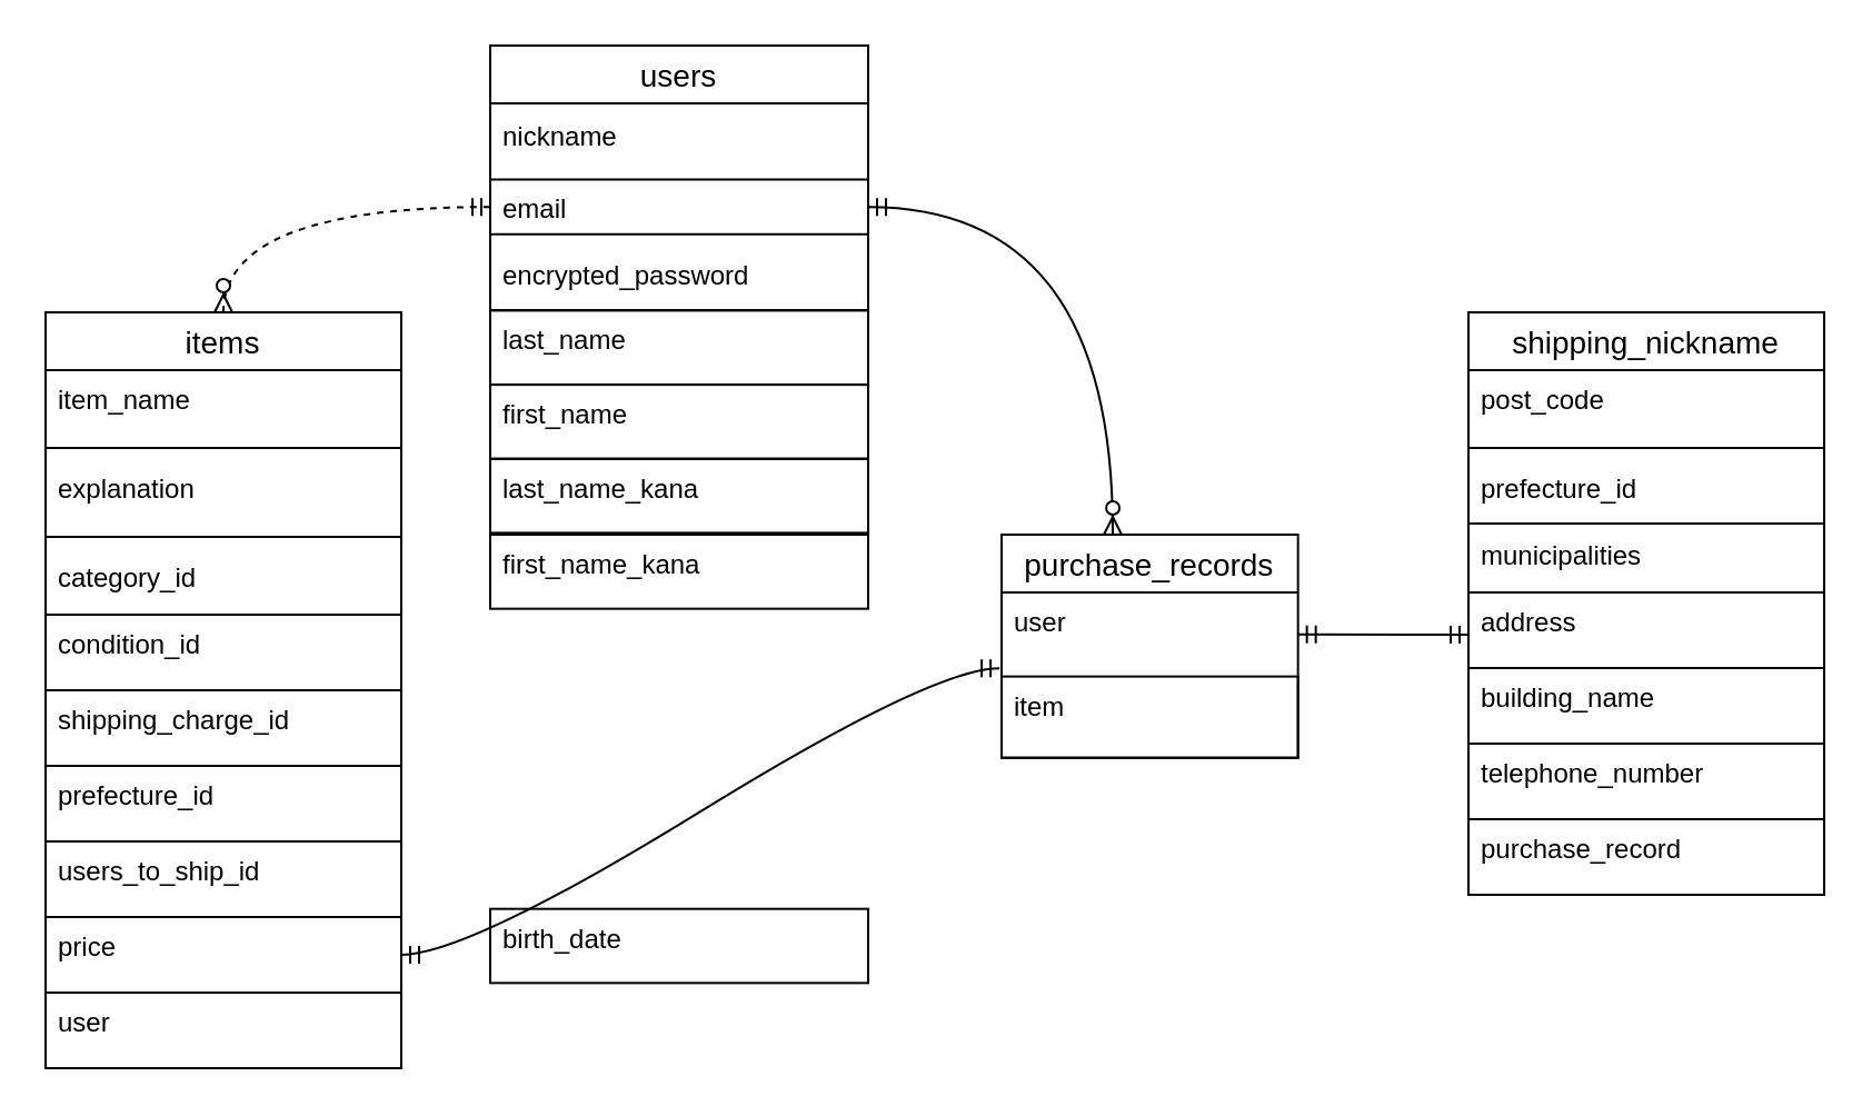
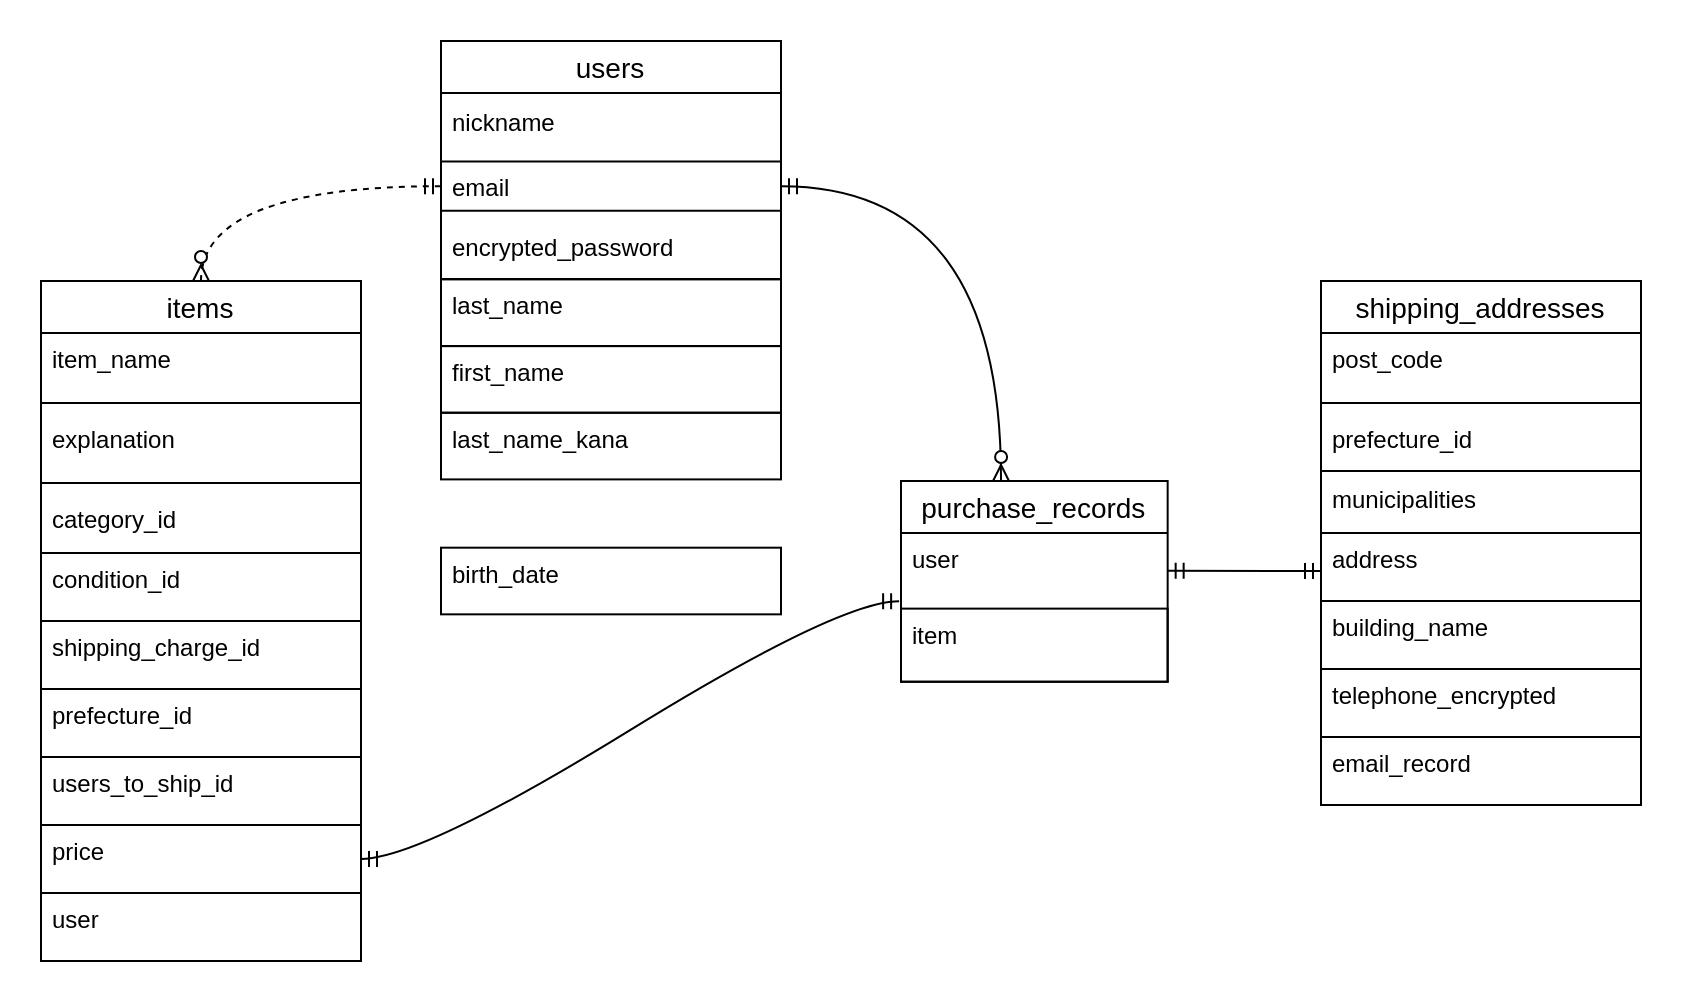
- <mxCell id="39" value="shipping_nickname" style="swimlane;fontStyle=0;childLayout=stackLayout;horizontal=1;startSize=26;horizontalStack=0;resizeParent=1;resizeParentMax=0;resizeLast=0;collapsible=1;marginBottom=0;align=center;fontSize=14;labelBorderColor=none;strokeColor=default;" parent="38" vertex="1"><mxGeometry width="160" height="126" as="geometry" /></mxCell>
+ <mxCell id="39" value="shipping_addresses" style="swimlane;fontStyle=0;childLayout=stackLayout;horizontal=1;startSize=26;horizontalStack=0;resizeParent=1;resizeParentMax=0;resizeLast=0;collapsible=1;marginBottom=0;align=center;fontSize=14;labelBorderColor=none;strokeColor=default;" parent="38" vertex="1"><mxGeometry width="160" height="126" as="geometry" /></mxCell>
- <mxCell id="17" value="first_name_kana" style="text;strokeColor=default;fillColor=none;spacingLeft=4;spacingRight=4;overflow=hidden;rotatable=0;points=[[0,0.5],[1,0.5]];portConstraint=eastwest;fontSize=12;labelBorderColor=none;verticalAlign=top;align=left;fontStyle=0" parent="1" vertex="1"><mxGeometry x="220" y="240.003" width="170" height="33.333" as="geometry" /></mxCell>
- <mxCell id="48" value="telephone_number" style="text;strokeColor=default;fillColor=none;spacingLeft=4;spacingRight=4;overflow=hidden;rotatable=0;points=[[0,0.5],[1,0.5]];portConstraint=eastwest;fontSize=12;labelBorderColor=none;verticalAlign=top;align=left;fontStyle=0" parent="38" vertex="1"><mxGeometry y="194" width="160" height="34" as="geometry" /></mxCell>
+ <mxCell id="48" value="telephone_encrypted" style="text;strokeColor=default;fillColor=none;spacingLeft=4;spacingRight=4;overflow=hidden;rotatable=0;points=[[0,0.5],[1,0.5]];portConstraint=eastwest;fontSize=12;labelBorderColor=none;verticalAlign=top;align=left;fontStyle=0" parent="38" vertex="1"><mxGeometry y="194" width="160" height="34" as="geometry" /></mxCell>
- <mxCell id="49" value="purchase_record" style="text;strokeColor=default;fillColor=none;spacingLeft=4;spacingRight=4;overflow=hidden;rotatable=0;points=[[0,0.5],[1,0.5]];portConstraint=eastwest;fontSize=12;labelBorderColor=none;verticalAlign=top;align=left;fontStyle=0" parent="37" vertex="1"><mxGeometry y="228" width="160" height="34" as="geometry" /></mxCell>
+ <mxCell id="49" value="email_record" style="text;strokeColor=default;fillColor=none;spacingLeft=4;spacingRight=4;overflow=hidden;rotatable=0;points=[[0,0.5],[1,0.5]];portConstraint=eastwest;fontSize=12;labelBorderColor=none;verticalAlign=top;align=left;fontStyle=0" parent="37" vertex="1"><mxGeometry y="228" width="160" height="34" as="geometry" /></mxCell>
- <mxCell id="16" value="birth_date" style="text;strokeColor=default;fillColor=none;spacingLeft=4;spacingRight=4;overflow=hidden;rotatable=0;points=[[0,0.5],[1,0.5]];portConstraint=eastwest;fontSize=12;labelBorderColor=none;verticalAlign=top;align=left;fontStyle=0" parent="1" vertex="1"><mxGeometry x="220" y="408.337" width="170" height="33.333" as="geometry" /></mxCell>
+ <mxCell id="16" value="birth_date" style="text;strokeColor=default;fillColor=none;spacingLeft=4;spacingRight=4;overflow=hidden;rotatable=0;points=[[0,0.5],[1,0.5]];portConstraint=eastwest;fontSize=12;labelBorderColor=none;verticalAlign=top;align=left;fontStyle=0" parent="1" vertex="1"><mxGeometry x="220" y="273.337" width="170" height="33.333" as="geometry" /></mxCell>
